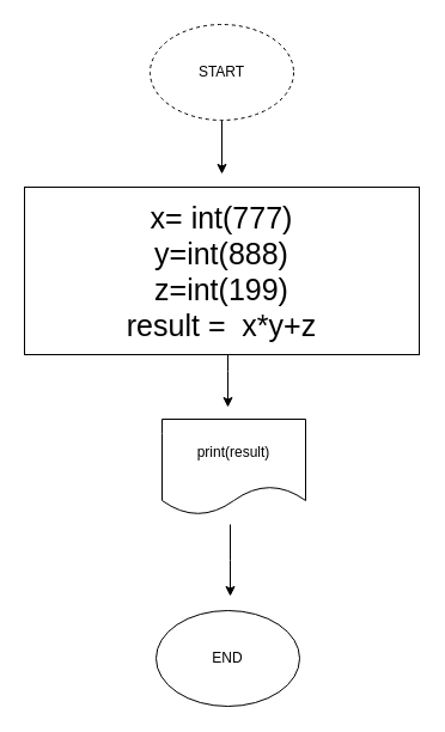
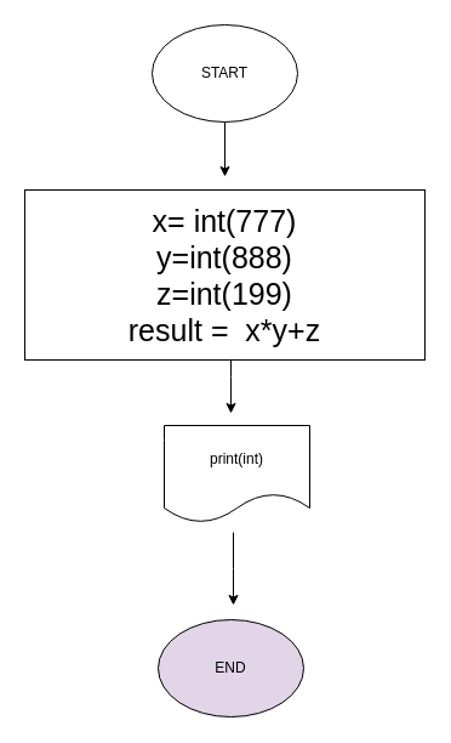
- <mxCell id="3" value="START" style="ellipse;whiteSpace=wrap;html=1;dashed=1;" parent="1" vertex="1"><mxGeometry x="125" y="20" width="120" height="80" as="geometry" /></mxCell>
+ <mxCell id="3" value="START" style="ellipse;whiteSpace=wrap;html=1;" parent="1" vertex="1"><mxGeometry x="125" y="20" width="120" height="80" as="geometry" /></mxCell>
- <mxCell id="7" value="print(result)" style="shape=document;whiteSpace=wrap;html=1;boundedLbl=1;" vertex="1" parent="1"><mxGeometry x="135" y="350" width="120" height="80" as="geometry" /></mxCell>
+ <mxCell id="7" value="print(int)" style="shape=document;whiteSpace=wrap;html=1;boundedLbl=1;" vertex="1" parent="1"><mxGeometry x="135" y="350" width="120" height="80" as="geometry" /></mxCell>
- <mxCell id="4" value="END" style="ellipse;whiteSpace=wrap;html=1;" parent="1" vertex="1"><mxGeometry x="130" y="510" width="120" height="80" as="geometry" /></mxCell>
+ <mxCell id="4" value="END" style="ellipse;whiteSpace=wrap;html=1;fillColor=#e1d5e7;" parent="1" vertex="1"><mxGeometry x="130" y="510" width="120" height="80" as="geometry" /></mxCell>
